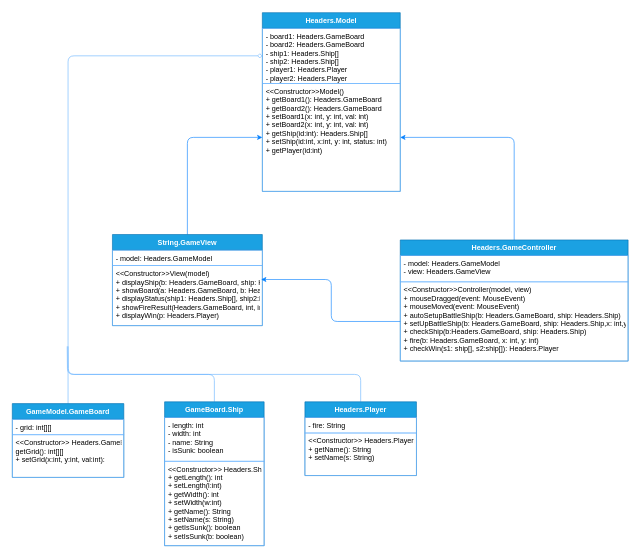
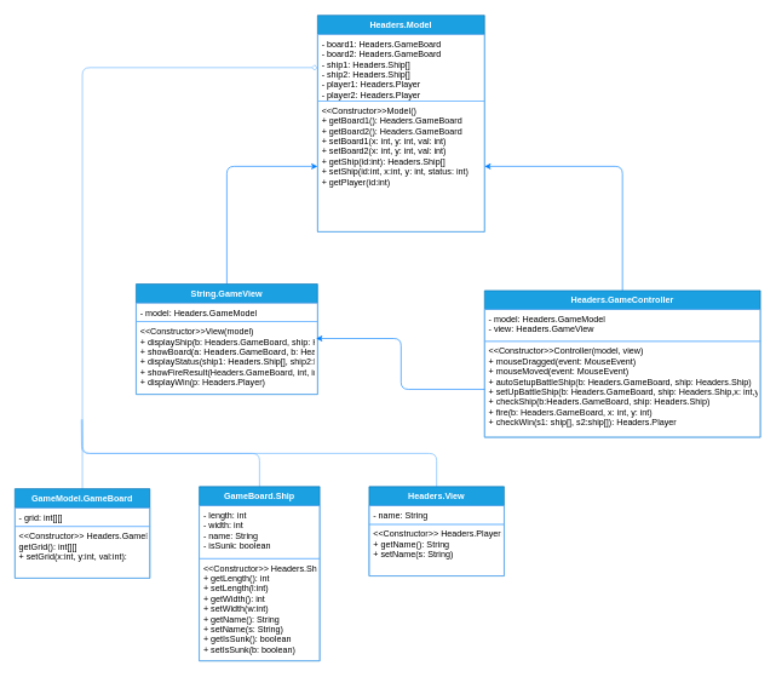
- <mxCell id="23" value="Headers.Player" style="swimlane;fontStyle=1;align=center;verticalAlign=top;childLayout=stackLayout;horizontal=1;startSize=26;horizontalStack=0;resizeParent=1;resizeParentMax=0;resizeLast=0;collapsible=1;marginBottom=0;fontColor=#ffffff;fillColor=#1ba1e2;strokeColor=#006EAF;" vertex="1" parent="1"><mxGeometry x="508" y="669" width="186" height="123" as="geometry" /></mxCell>
+ <mxCell id="23" value="Headers.View" style="swimlane;fontStyle=1;align=center;verticalAlign=top;childLayout=stackLayout;horizontal=1;startSize=26;horizontalStack=0;resizeParent=1;resizeParentMax=0;resizeLast=0;collapsible=1;marginBottom=0;fontColor=#ffffff;fillColor=#1ba1e2;strokeColor=#006EAF;" vertex="1" parent="1"><mxGeometry x="508" y="669" width="186" height="123" as="geometry" /></mxCell>
- <mxCell id="24" value="- fire: String" style="text;strokeColor=#66B2FF;fillColor=none;align=left;verticalAlign=top;spacingLeft=4;spacingRight=4;overflow=hidden;rotatable=0;points=[[0,0.5],[1,0.5]];portConstraint=eastwest;fontColor=#000000;" vertex="1" parent="23"><mxGeometry y="26" width="186" height="26" as="geometry" /></mxCell>
+ <mxCell id="24" value="- name: String" style="text;strokeColor=#66B2FF;fillColor=none;align=left;verticalAlign=top;spacingLeft=4;spacingRight=4;overflow=hidden;rotatable=0;points=[[0,0.5],[1,0.5]];portConstraint=eastwest;fontColor=#000000;" vertex="1" parent="23"><mxGeometry y="26" width="186" height="26" as="geometry" /></mxCell>
